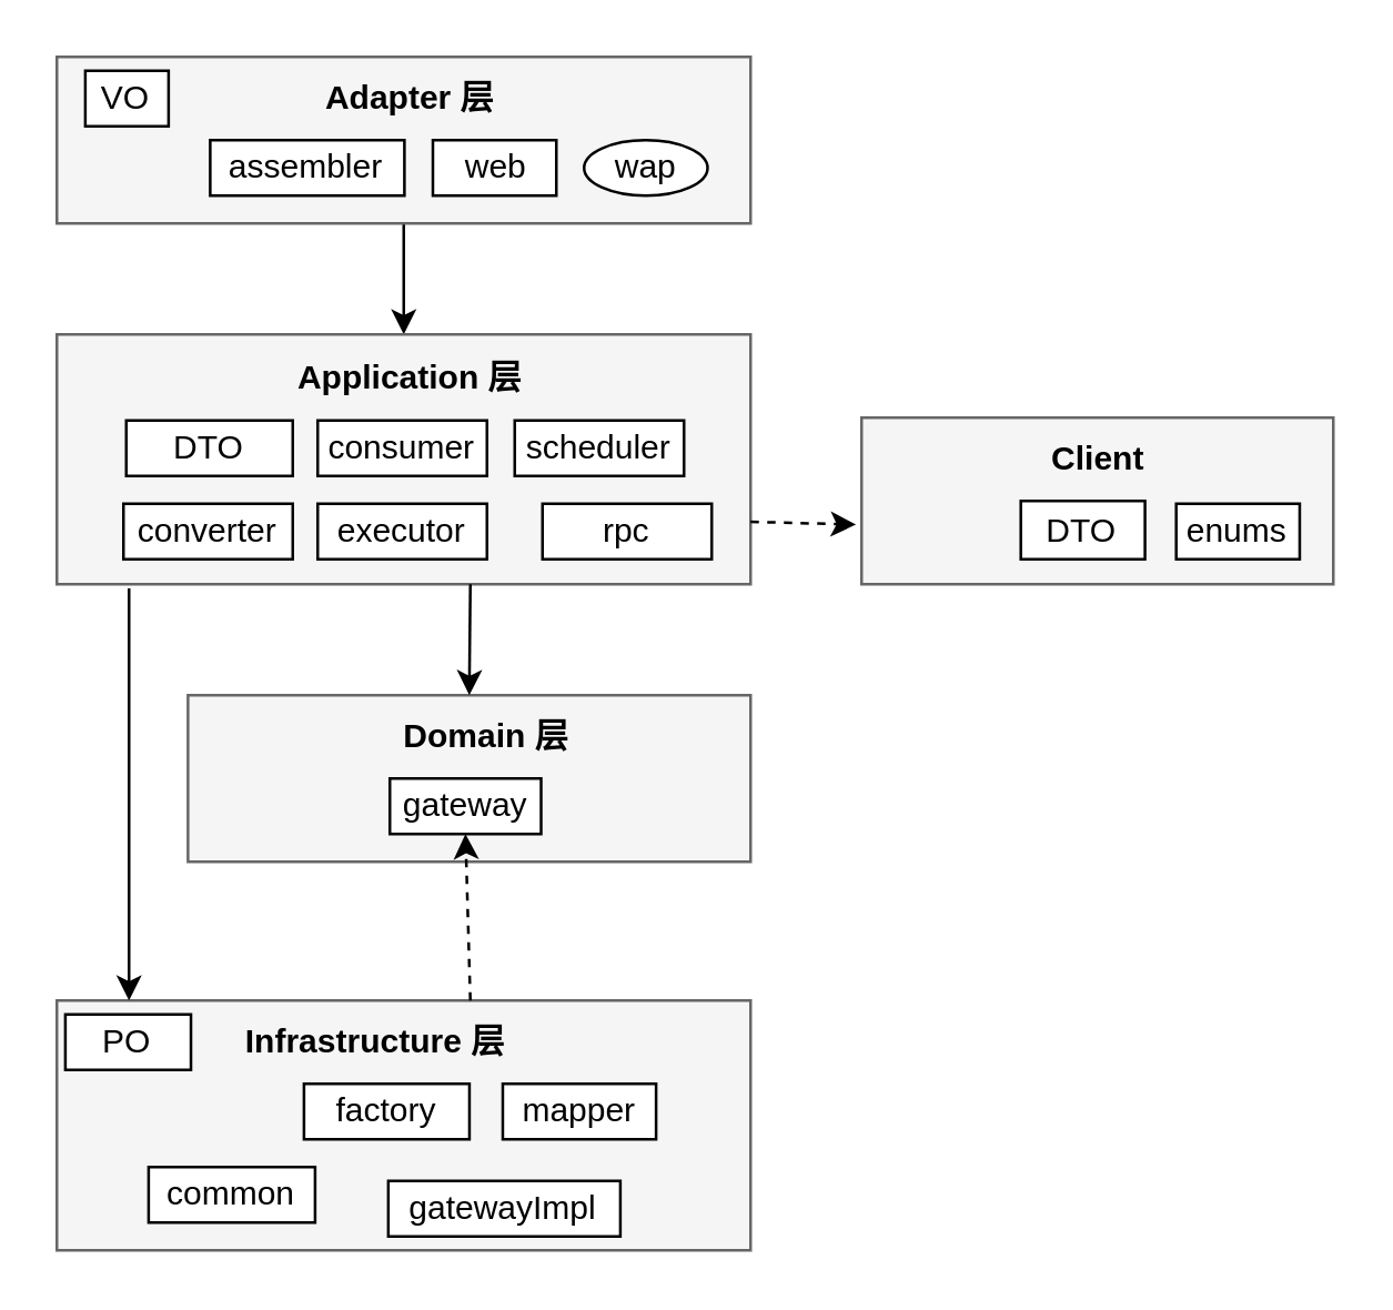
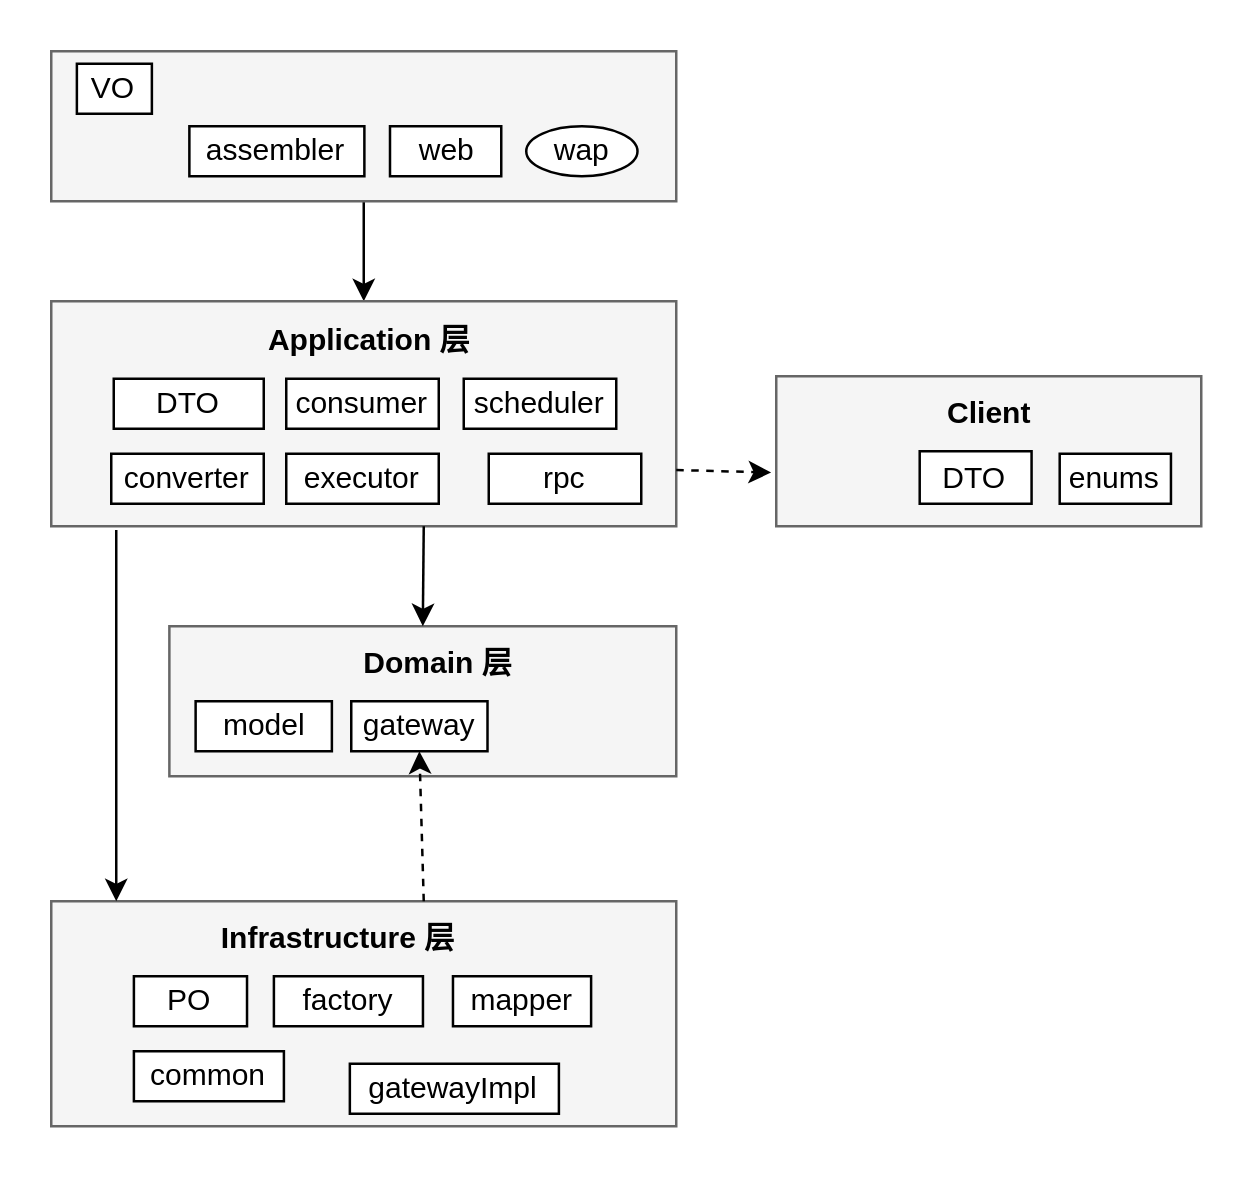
- <mxCell id="6" value="&lt;b&gt;Adapter 层&lt;/b&gt;" style="text;html=1;strokeColor=none;fillColor=none;align=center;verticalAlign=middle;whiteSpace=wrap;rounded=0;" vertex="1" parent="1"><mxGeometry x="115" y="20" width="65" height="30" as="geometry" /></mxCell>
+ <mxCell id="19" value="model" style="rounded=0;whiteSpace=wrap;html=1;gradientColor=none;" vertex="1" parent="1"><mxGeometry x="77.75" y="280" width="54.5" height="20" as="geometry" /></mxCell>
- <mxCell id="23" value="PO" style="rounded=0;whiteSpace=wrap;html=1;gradientColor=none;" vertex="1" parent="1"><mxGeometry x="23.06" y="365" width="45.25" height="20" as="geometry" /></mxCell>
+ <mxCell id="23" value="PO" style="rounded=0;whiteSpace=wrap;html=1;gradientColor=none;" vertex="1" parent="1"><mxGeometry x="53.06" y="390" width="45.25" height="20" as="geometry" /></mxCell>
